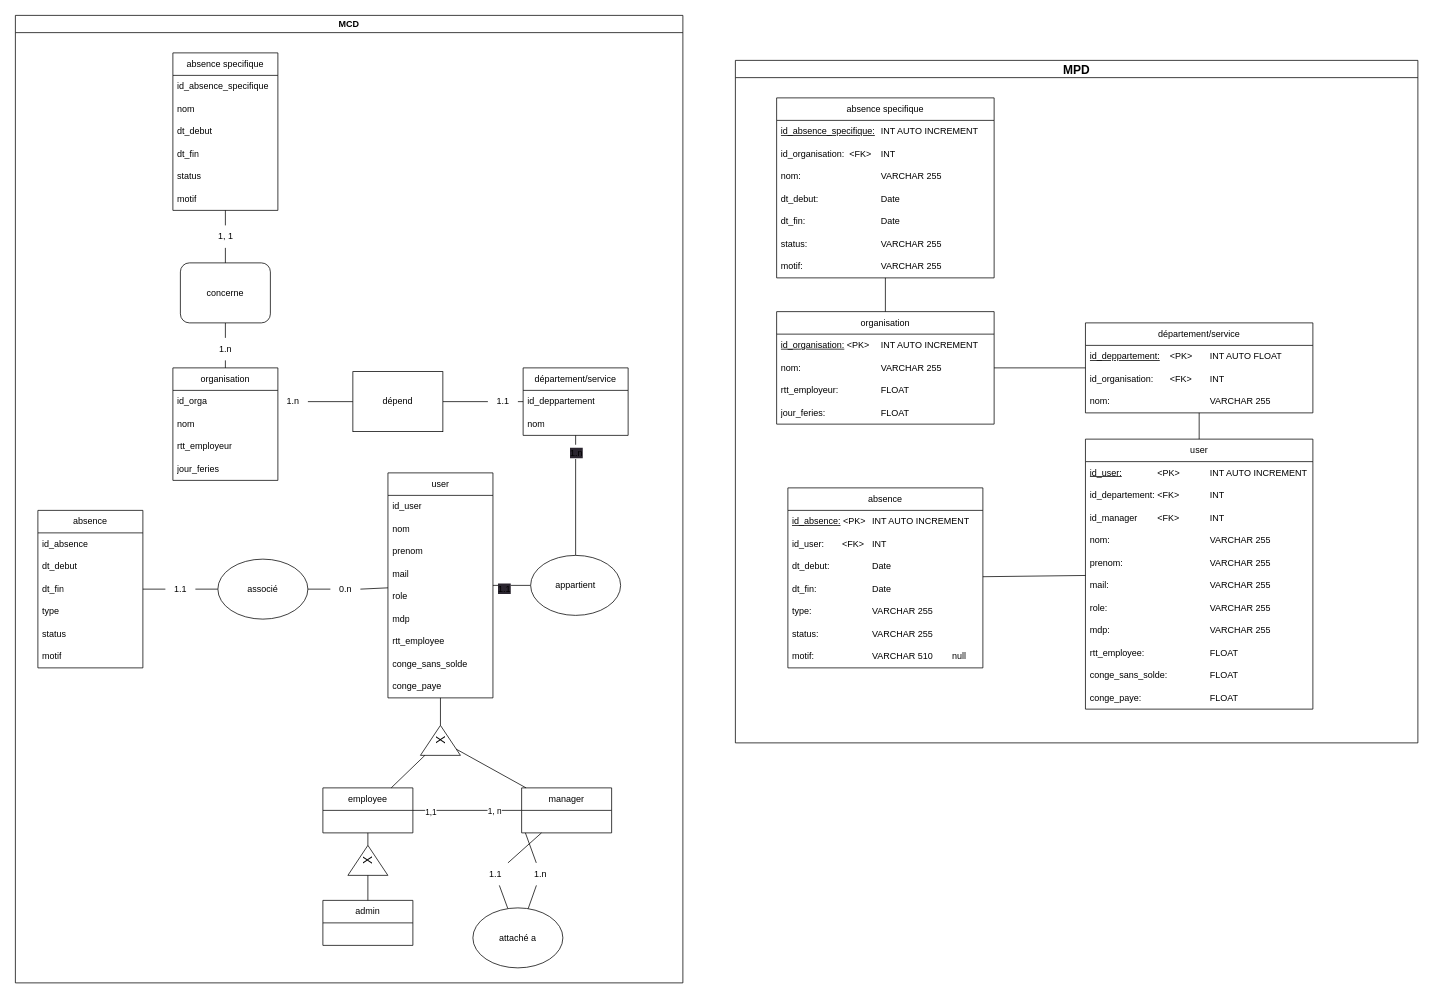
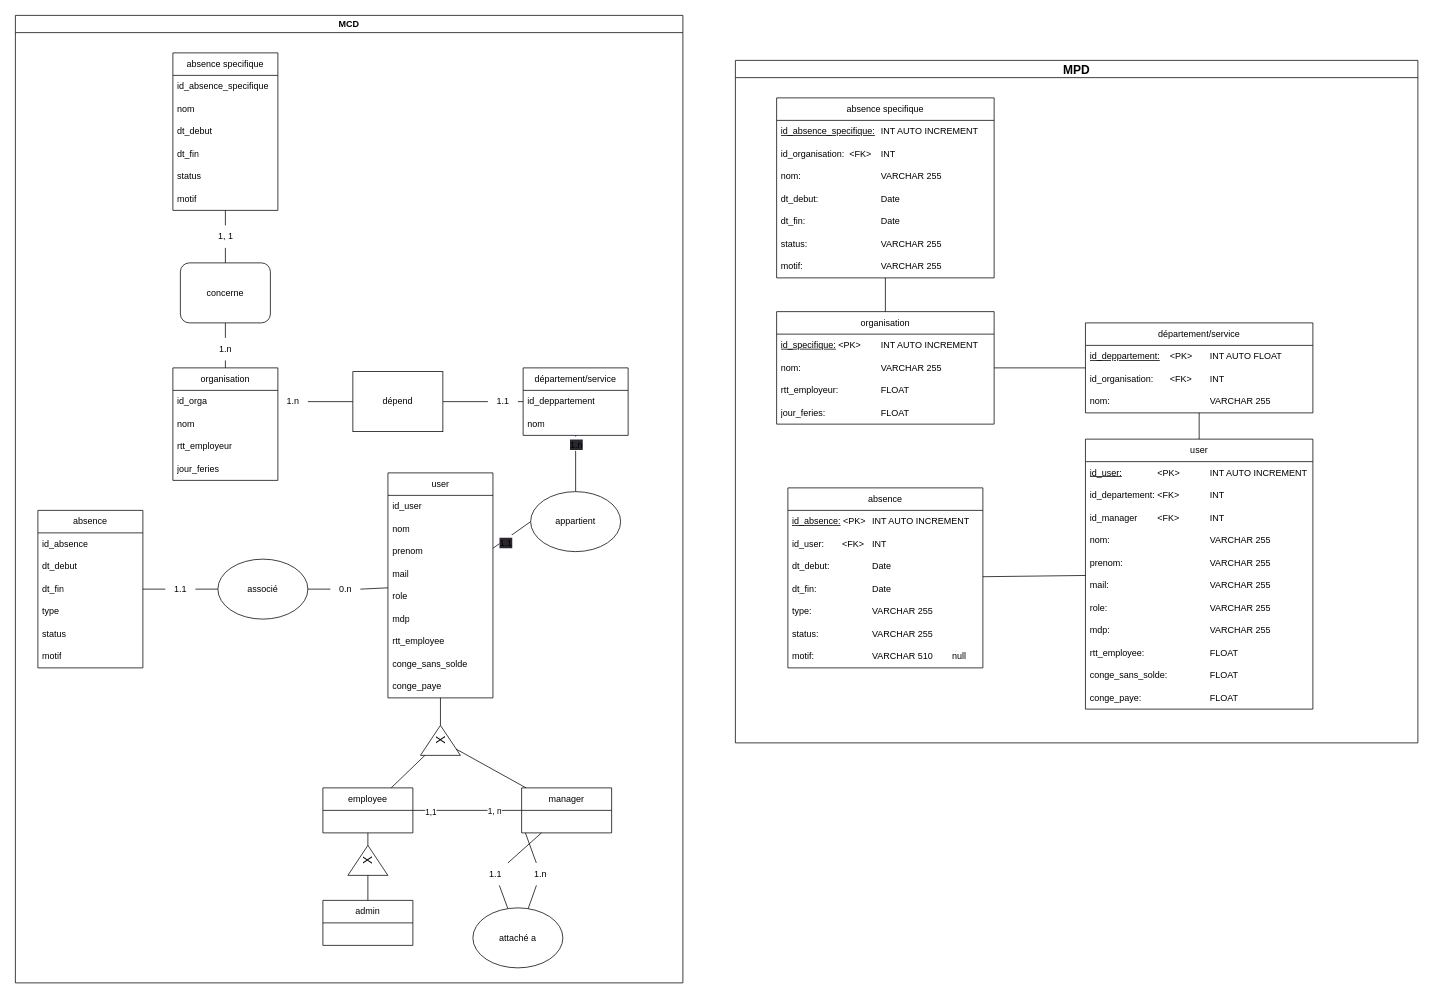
- <mxCell id="110" value="&lt;u&gt;id_organisation:&lt;/u&gt;&amp;nbsp;&amp;lt;PK&amp;gt;&amp;nbsp; &lt;span style=&quot;white-space: pre;&quot;&gt;&#09;&lt;/span&gt;INT AUTO INCREMENT" style="text;strokeColor=none;fillColor=none;align=left;verticalAlign=middle;spacingLeft=4;spacingRight=4;overflow=hidden;points=[[0,0.5],[1,0.5]];portConstraint=eastwest;rotatable=0;whiteSpace=wrap;html=1;" parent="109" vertex="1"><mxGeometry y="30" width="290" height="30" as="geometry" /></mxCell>
+ <mxCell id="110" value="&lt;u&gt;id_specifique:&lt;/u&gt;&amp;nbsp;&amp;lt;PK&amp;gt;&amp;nbsp; &lt;span style=&quot;white-space: pre;&quot;&gt;&#09;&lt;/span&gt;INT AUTO INCREMENT" style="text;strokeColor=none;fillColor=none;align=left;verticalAlign=middle;spacingLeft=4;spacingRight=4;overflow=hidden;points=[[0,0.5],[1,0.5]];portConstraint=eastwest;rotatable=0;whiteSpace=wrap;html=1;" parent="109" vertex="1"><mxGeometry y="30" width="290" height="30" as="geometry" /></mxCell>
- <mxCell id="67" value="appartient" style="ellipse;whiteSpace=wrap;html=1;" parent="65" vertex="1"><mxGeometry x="687" y="720" width="120" height="80" as="geometry" /></mxCell>
+ <mxCell id="67" value="appartient" style="ellipse;whiteSpace=wrap;html=1;" parent="65" vertex="1"><mxGeometry x="687" y="635" width="120" height="80" as="geometry" /></mxCell>
